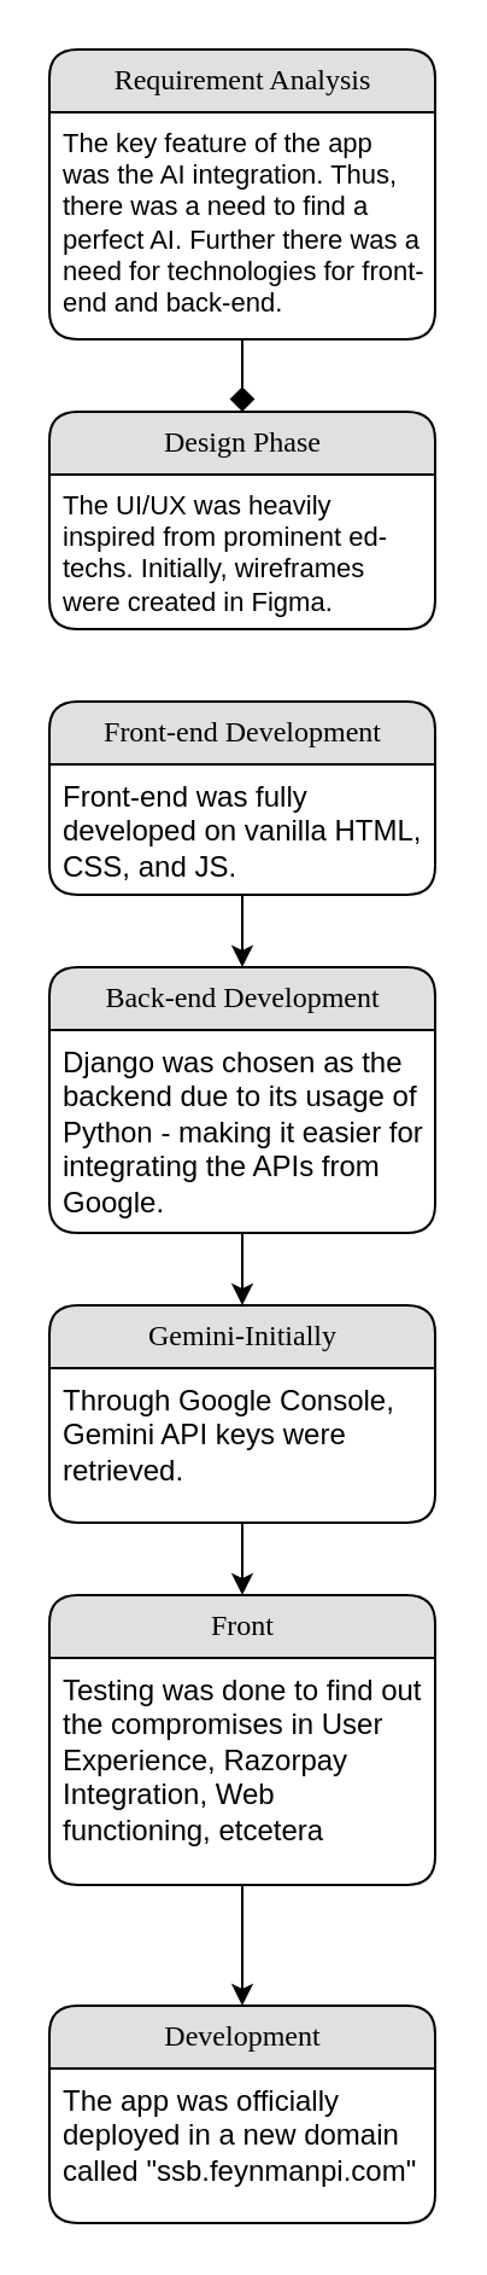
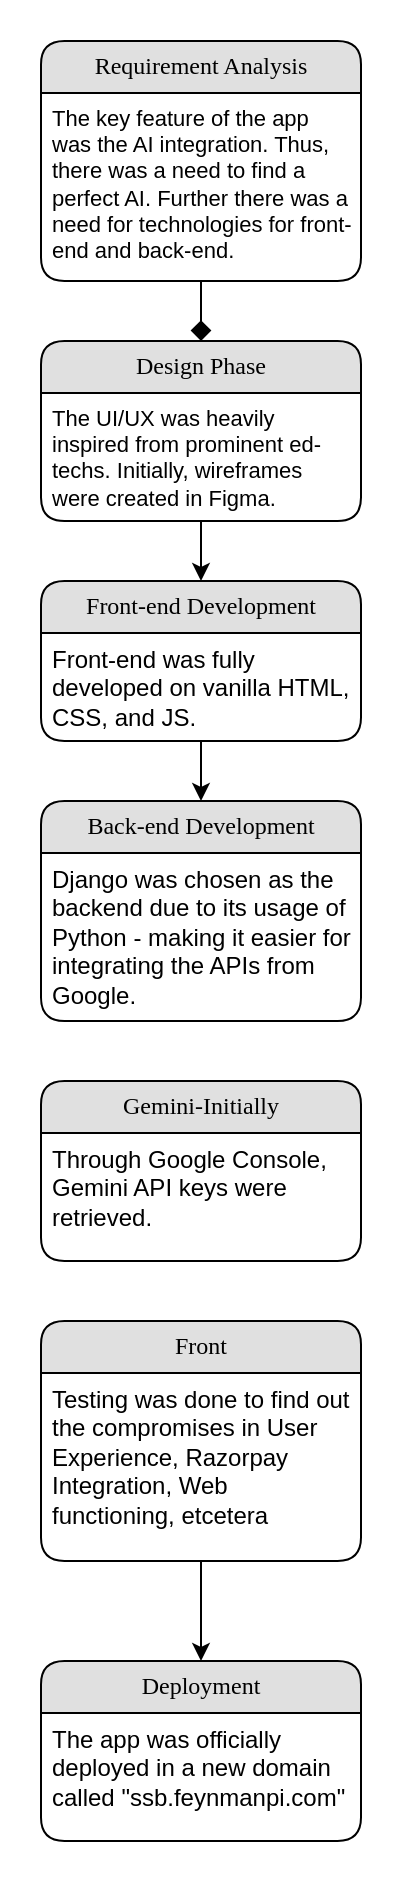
+ <mxCell id="4" style="edgeStyle=orthogonalEdgeStyle;rounded=0;orthogonalLoop=1;jettySize=auto;html=1;entryX=0.5;entryY=0;entryDx=0;entryDy=0;" edge="1" parent="1" source="5" target="17"><mxGeometry relative="1" as="geometry" /></mxCell>
- <mxCell id="7" style="edgeStyle=orthogonalEdgeStyle;rounded=0;orthogonalLoop=1;jettySize=auto;html=1;entryX=0.5;entryY=0;entryDx=0;entryDy=0;" parent="1" source="8" target="12" edge="1"><mxGeometry relative="1" as="geometry" /></mxCell>
- <mxCell id="11" style="edgeStyle=orthogonalEdgeStyle;rounded=0;orthogonalLoop=1;jettySize=auto;html=1;" edge="1" parent="1" source="12" target="20"><mxGeometry relative="1" as="geometry" /></mxCell>
- <mxCell id="14" value="Development" style="swimlane;html=1;fontStyle=0;childLayout=stackLayout;horizontal=1;startSize=26;fillColor=#e0e0e0;horizontalStack=0;resizeParent=1;resizeLast=0;collapsible=1;marginBottom=0;swimlaneFillColor=#ffffff;align=center;rounded=1;shadow=0;comic=0;labelBackgroundColor=none;strokeWidth=1;fontFamily=Verdana;fontSize=12" parent="1" vertex="1"><mxGeometry x="20" y="830" width="160" height="90" as="geometry" /></mxCell>
+ <mxCell id="14" value="Deployment" style="swimlane;html=1;fontStyle=0;childLayout=stackLayout;horizontal=1;startSize=26;fillColor=#e0e0e0;horizontalStack=0;resizeParent=1;resizeLast=0;collapsible=1;marginBottom=0;swimlaneFillColor=#ffffff;align=center;rounded=1;shadow=0;comic=0;labelBackgroundColor=none;strokeWidth=1;fontFamily=Verdana;fontSize=12" parent="1" vertex="1"><mxGeometry x="20" y="830" width="160" height="90" as="geometry" /></mxCell>
